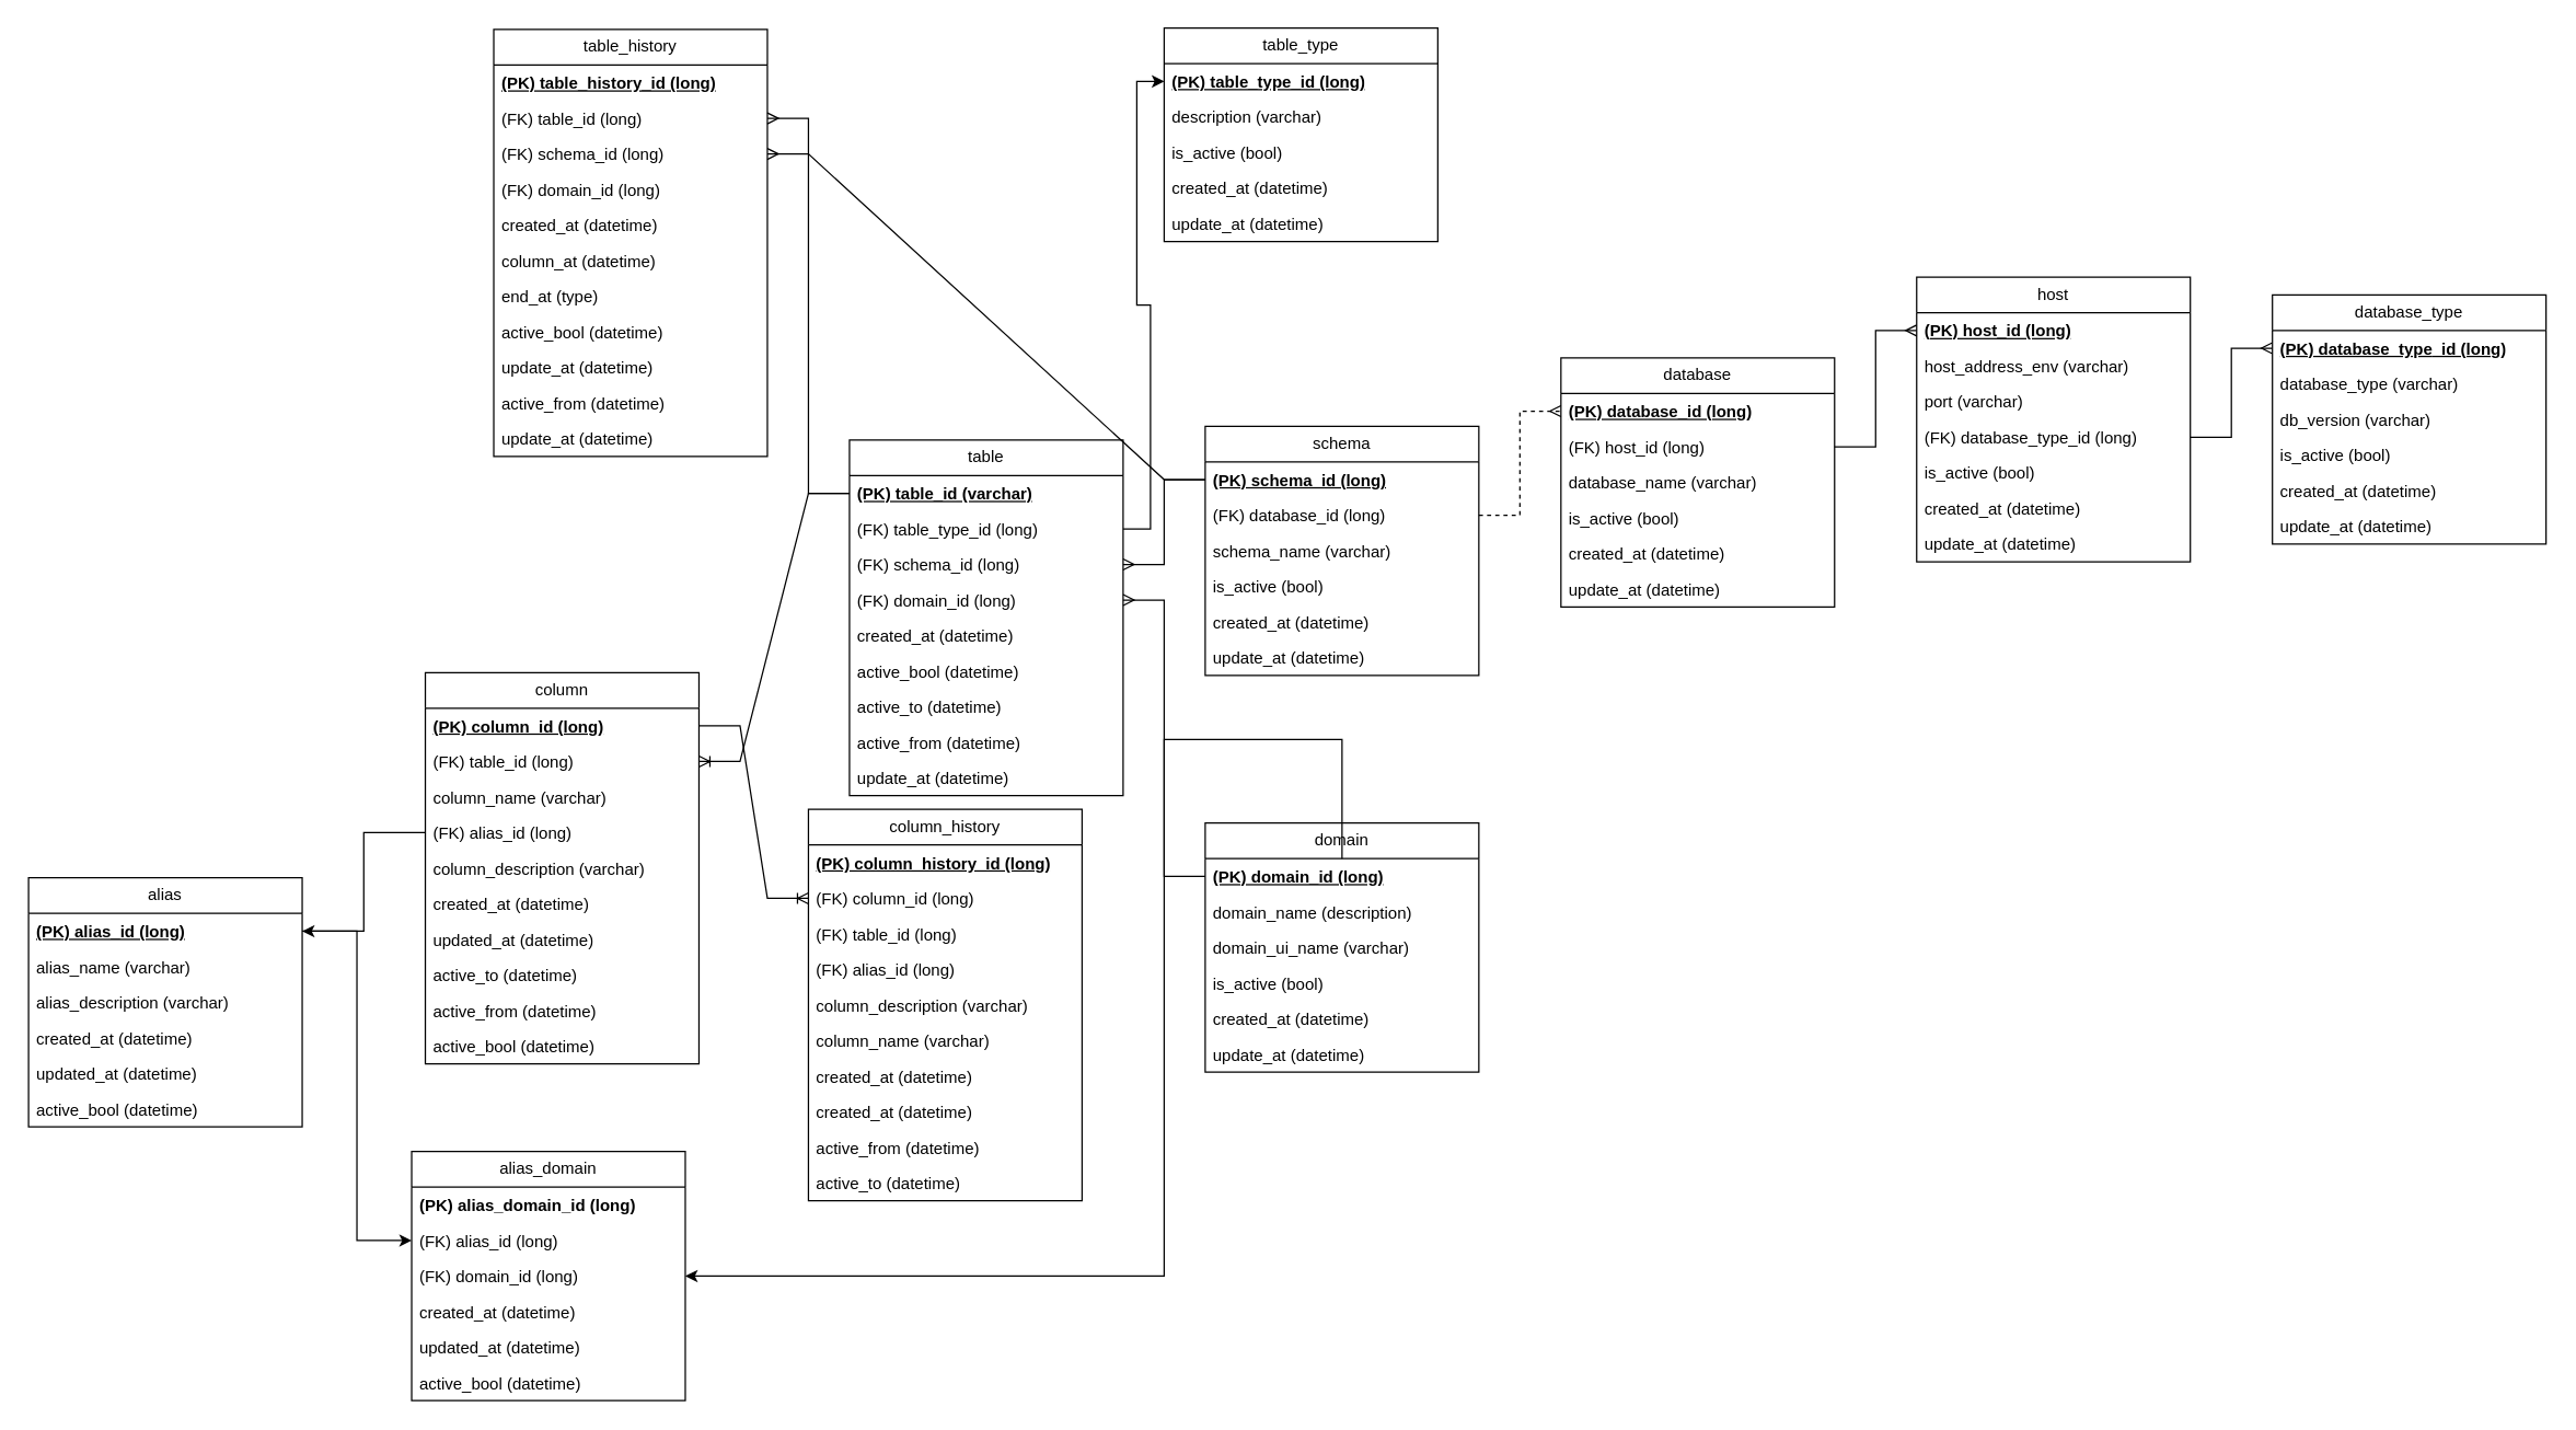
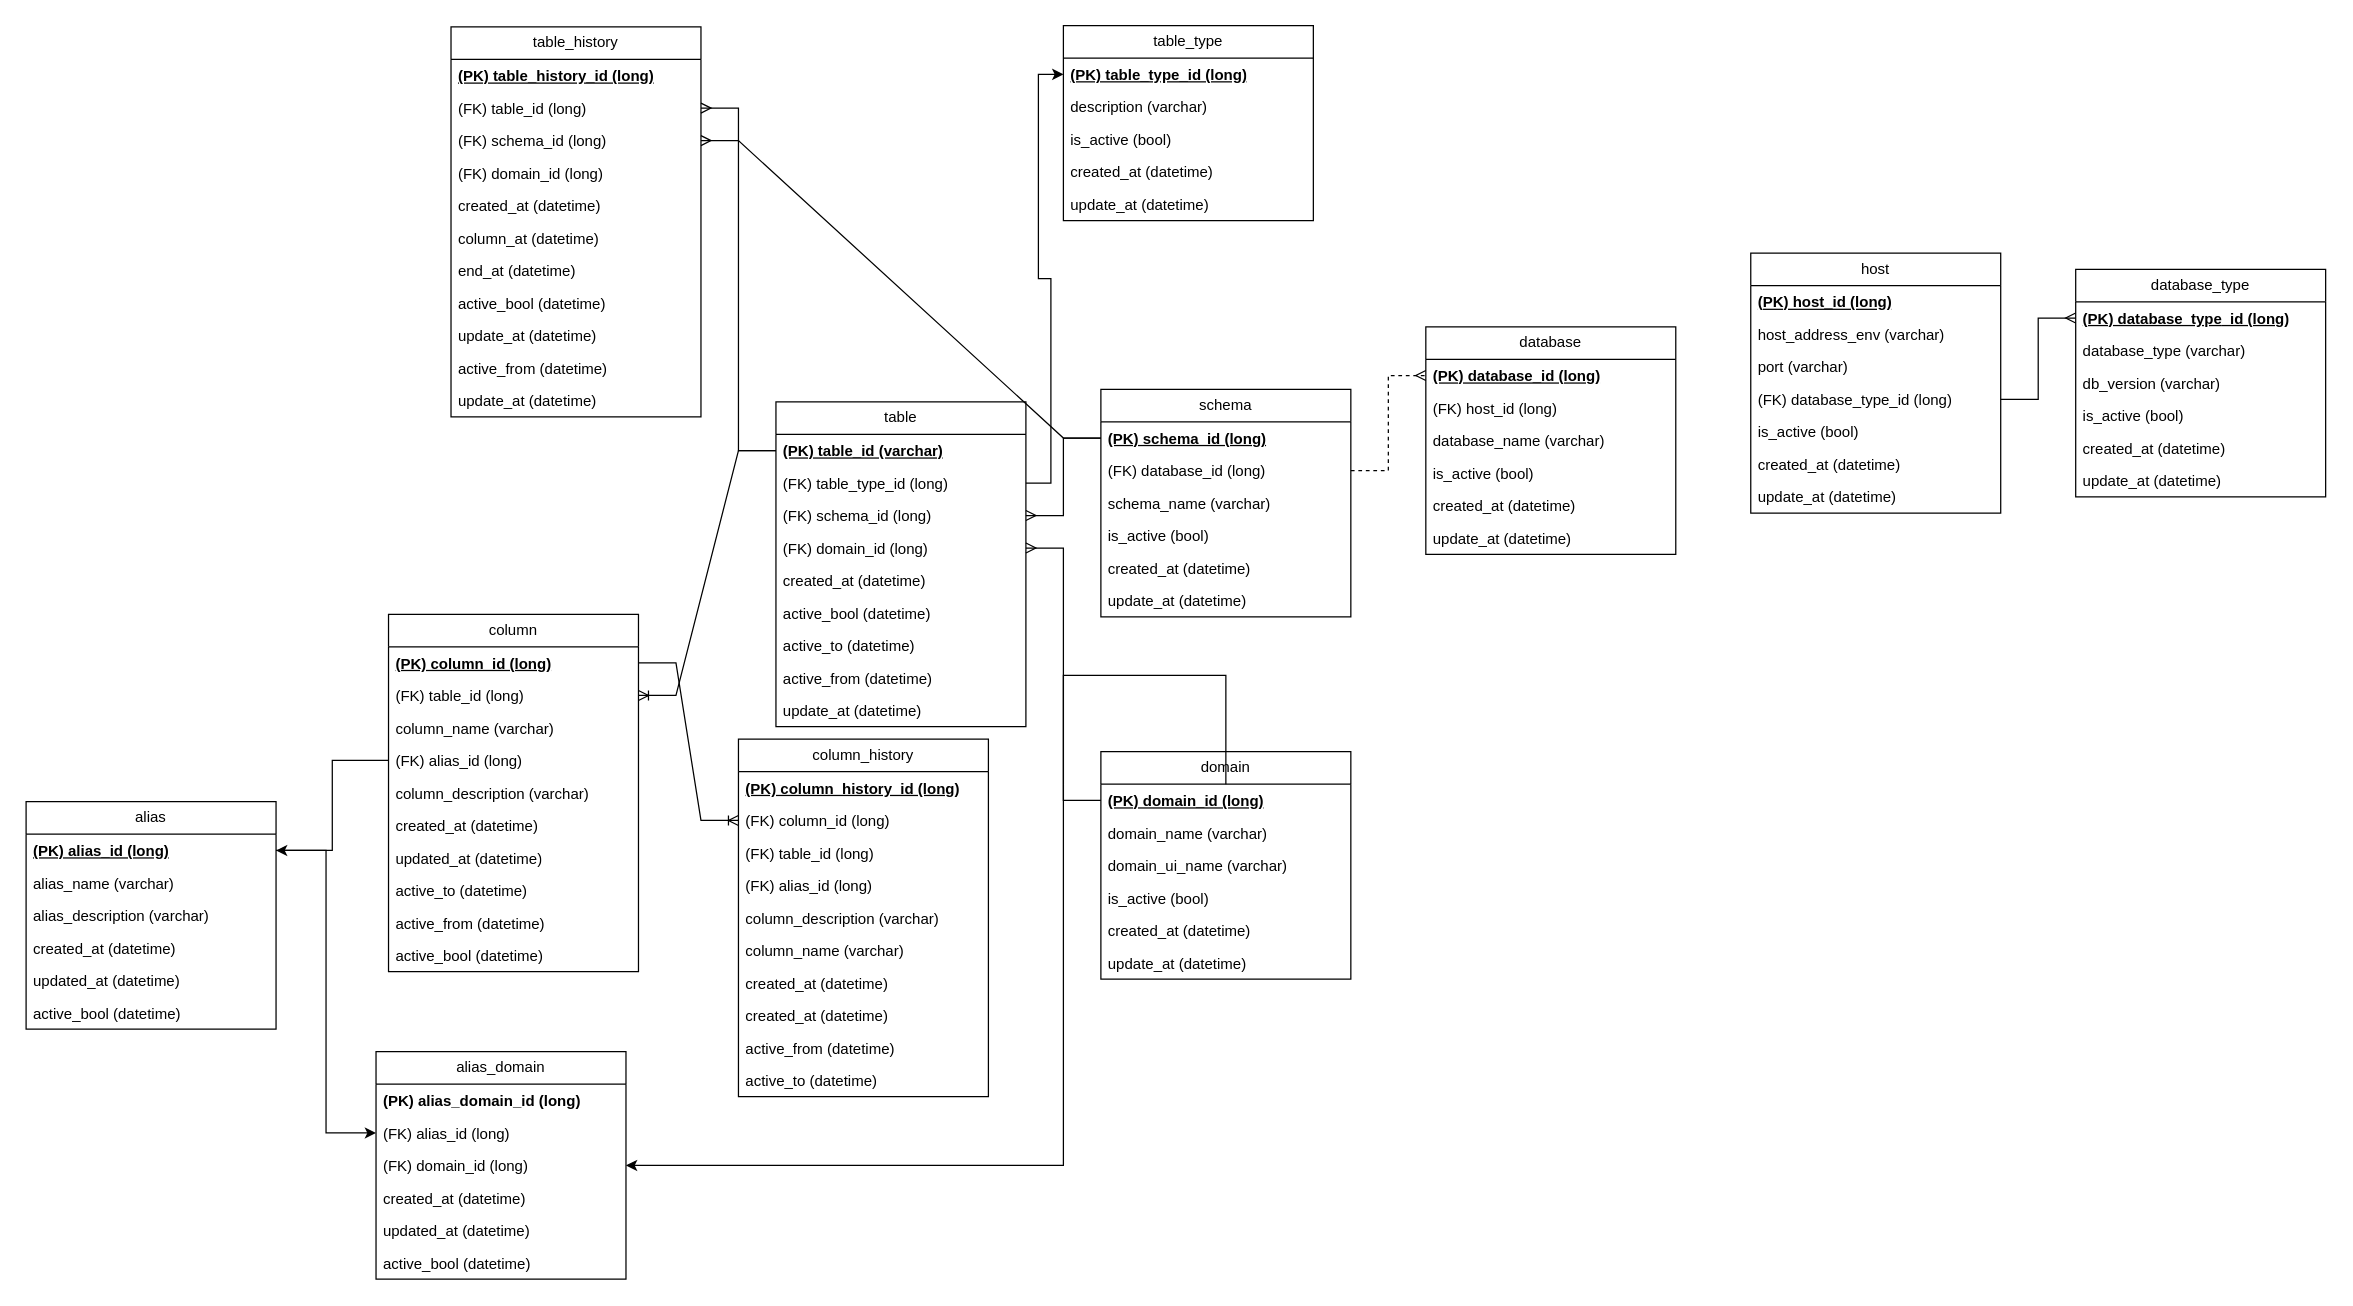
- <mxCell id="59" value="end_at (type)" style="text;strokeColor=none;fillColor=none;align=left;verticalAlign=top;spacingLeft=4;spacingRight=4;overflow=hidden;rotatable=0;points=[[0,0.5],[1,0.5]];portConstraint=eastwest;whiteSpace=wrap;html=1;" parent="52" vertex="1"><mxGeometry y="182" width="200" height="26" as="geometry" /></mxCell>
+ <mxCell id="59" value="end_at (datetime)" style="text;strokeColor=none;fillColor=none;align=left;verticalAlign=top;spacingLeft=4;spacingRight=4;overflow=hidden;rotatable=0;points=[[0,0.5],[1,0.5]];portConstraint=eastwest;whiteSpace=wrap;html=1;" parent="52" vertex="1"><mxGeometry y="182" width="200" height="26" as="geometry" /></mxCell>
- <mxCell id="32" value="" style="edgeStyle=entityRelationEdgeStyle;fontSize=12;html=1;endArrow=ERmany;rounded=0;entryX=0;entryY=0.5;entryDx=0;entryDy=0;exitX=1;exitY=0.5;exitDx=0;exitDy=0;" parent="1" source="27" target="10" edge="1"><mxGeometry width="100" height="100" relative="1" as="geometry"><mxPoint x="1290" y="411" as="sourcePoint" /><mxPoint x="1390" y="311" as="targetPoint" /></mxGeometry></mxCell>
- <mxCell id="4" value="domain_name (description)" style="text;strokeColor=none;fillColor=none;align=left;verticalAlign=top;spacingLeft=4;spacingRight=4;overflow=hidden;rotatable=0;points=[[0,0.5],[1,0.5]];portConstraint=eastwest;whiteSpace=wrap;html=1;" parent="2" vertex="1"><mxGeometry y="52" width="200" height="26" as="geometry" /></mxCell>
+ <mxCell id="4" value="domain_name (varchar)" style="text;strokeColor=none;fillColor=none;align=left;verticalAlign=top;spacingLeft=4;spacingRight=4;overflow=hidden;rotatable=0;points=[[0,0.5],[1,0.5]];portConstraint=eastwest;whiteSpace=wrap;html=1;" parent="2" vertex="1"><mxGeometry y="52" width="200" height="26" as="geometry" /></mxCell>
